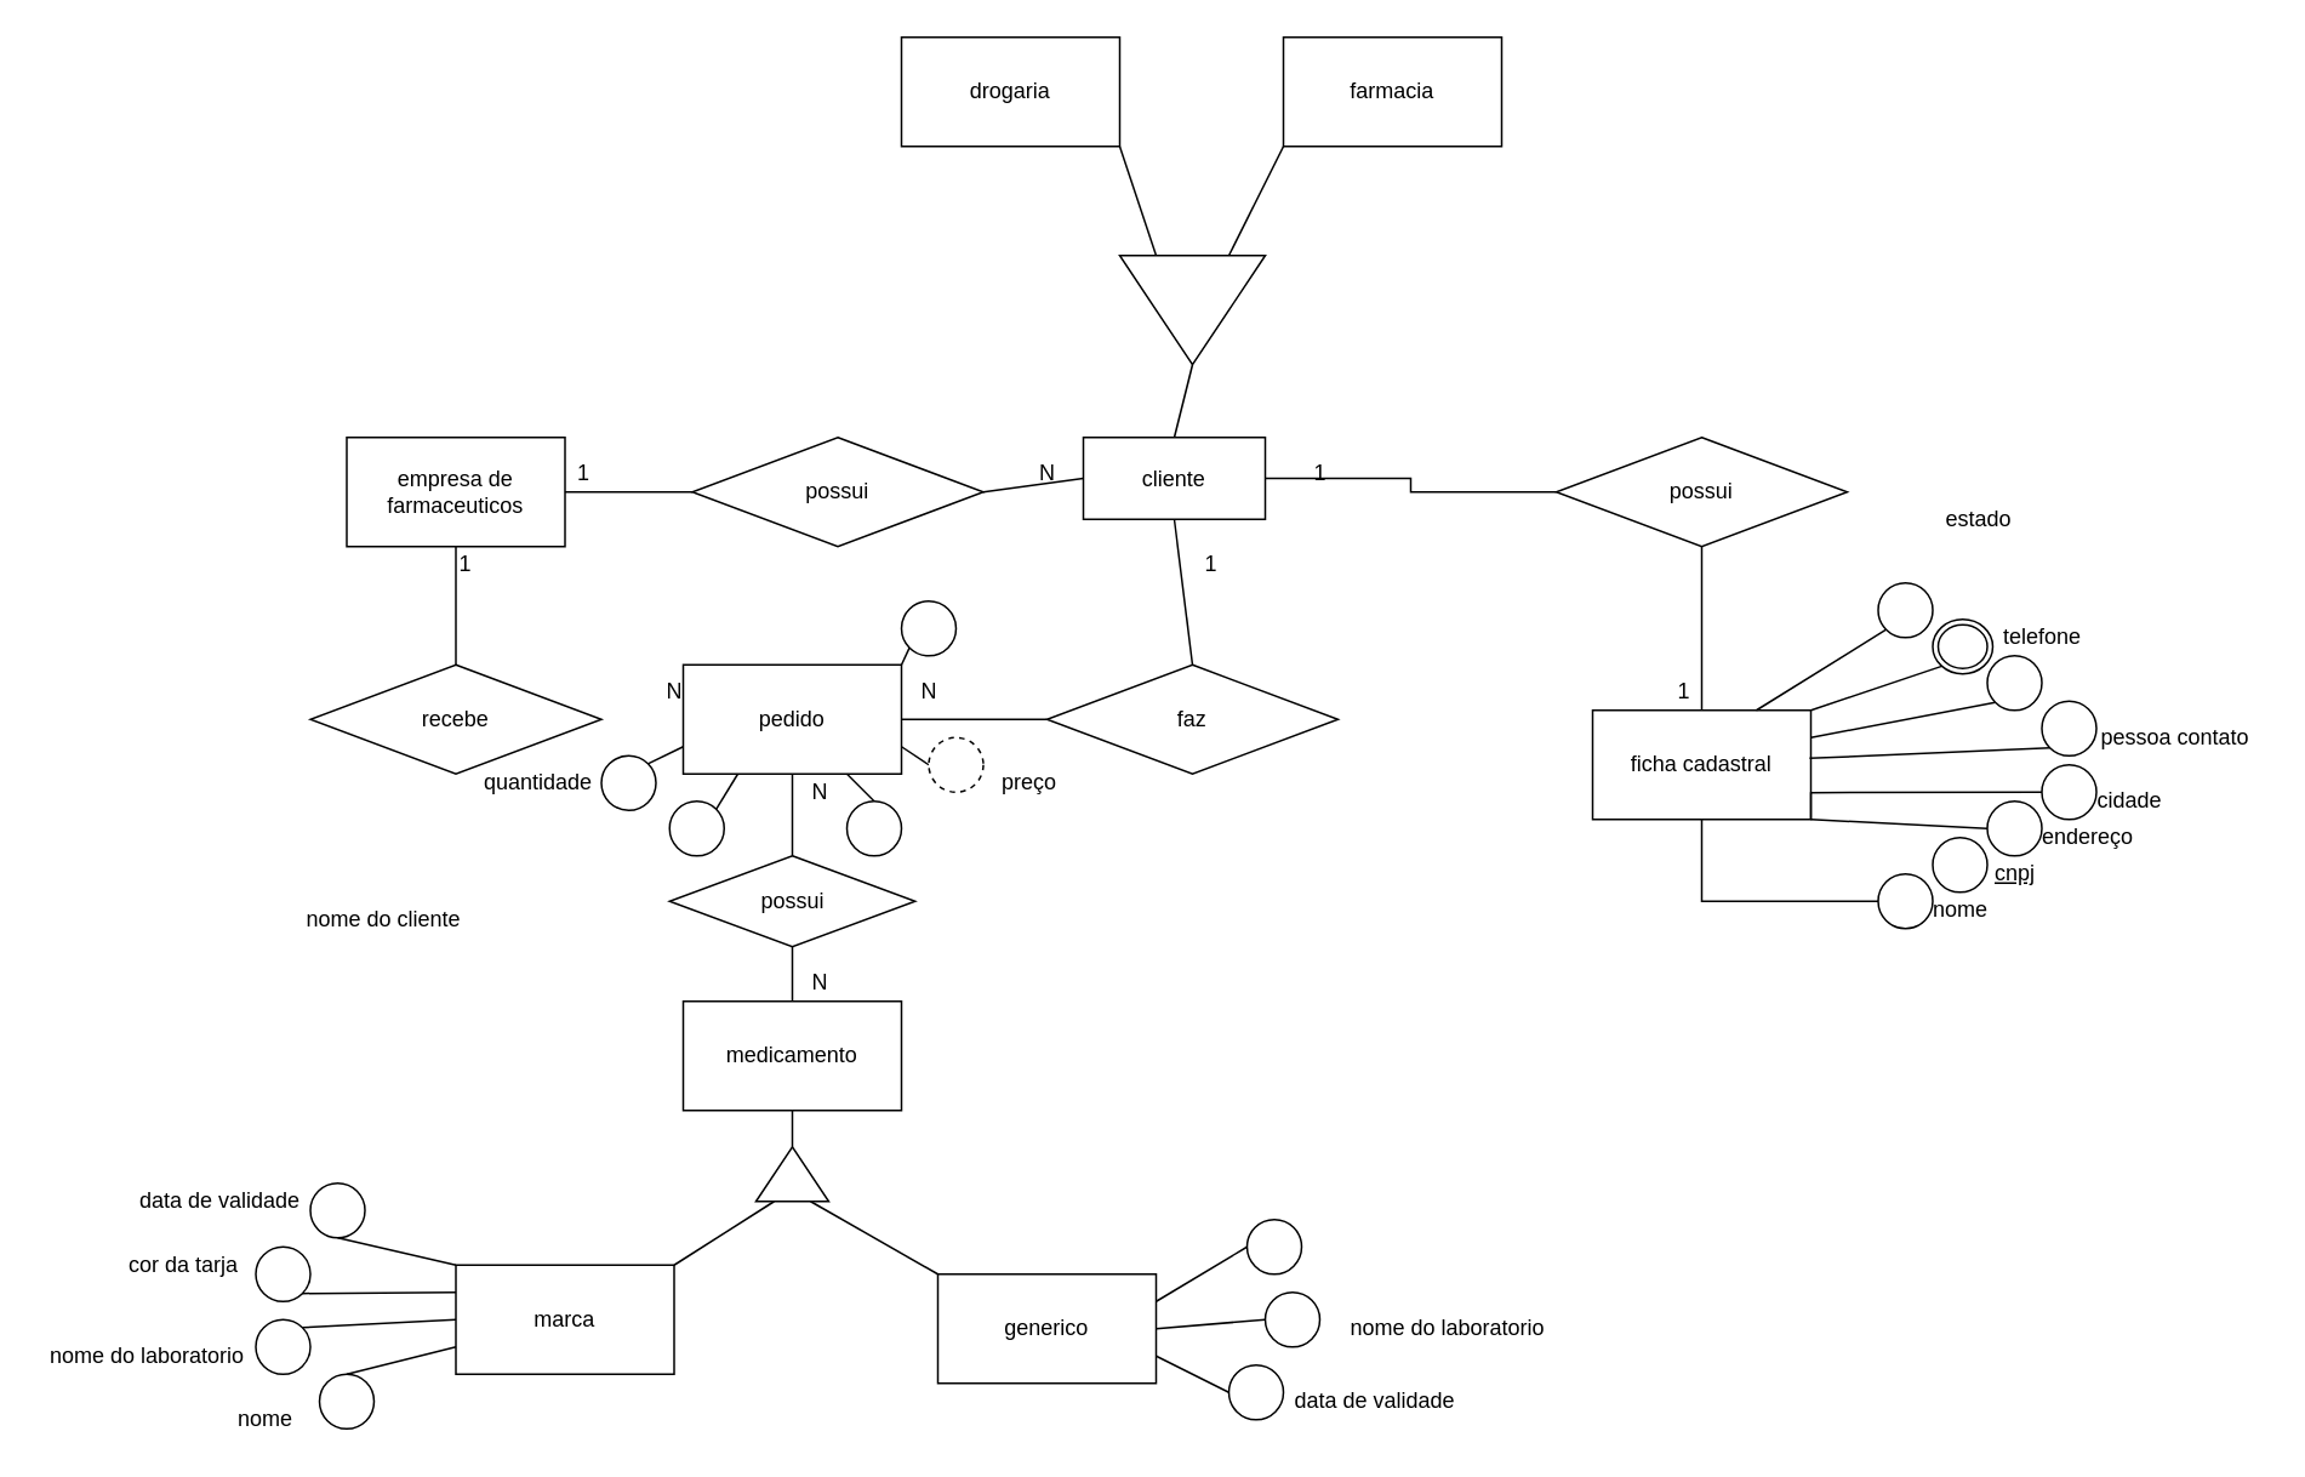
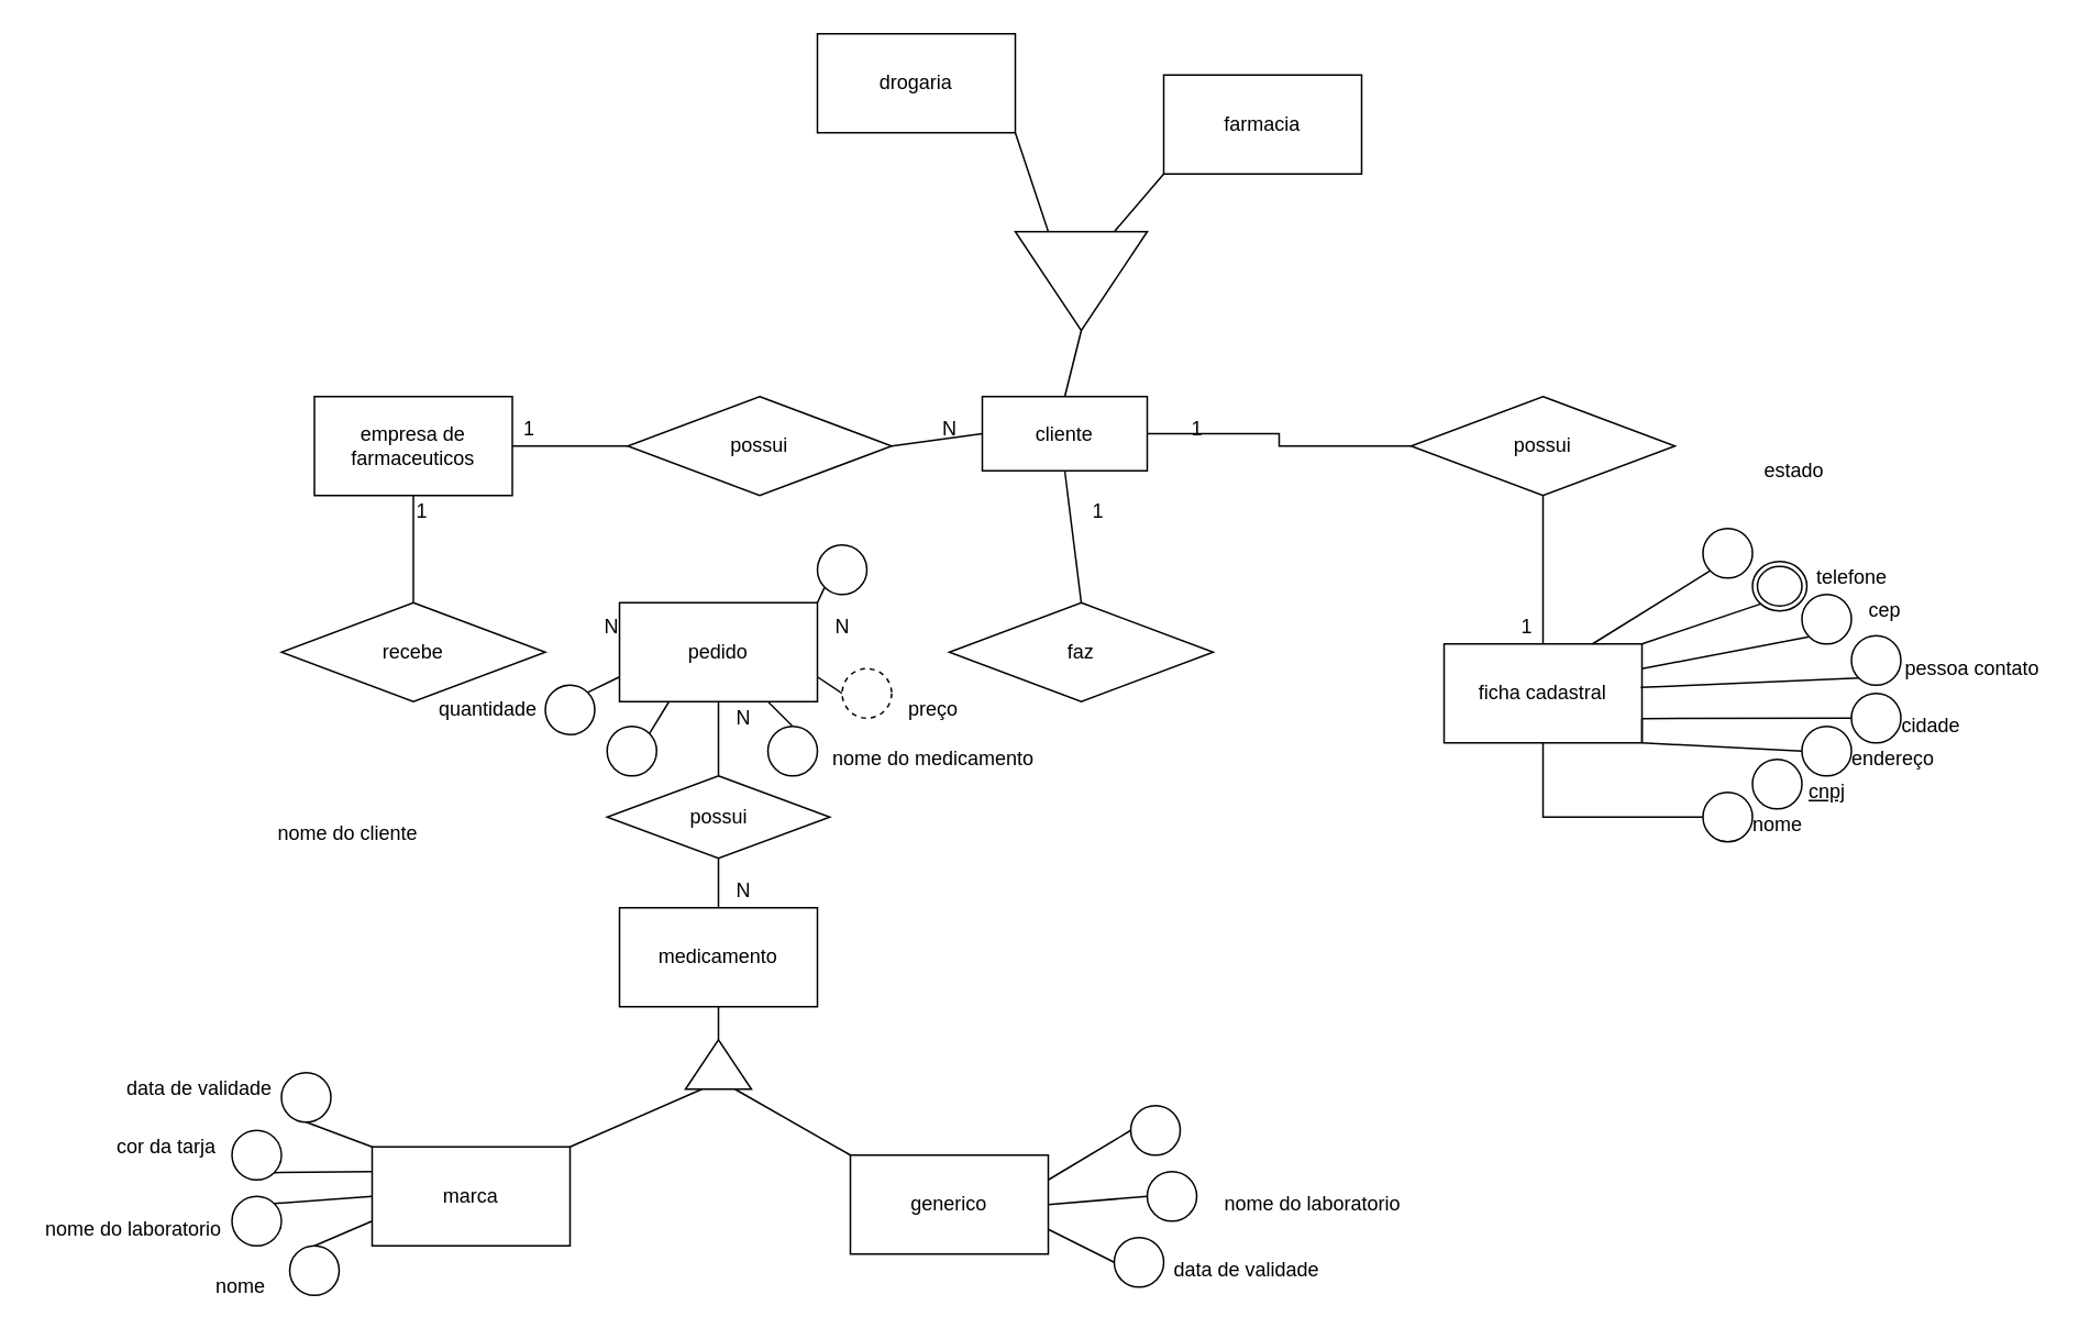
- <mxCell id="74" value="farmacia" style="rounded=0;whiteSpace=wrap;html=1;" vertex="1" parent="1"><mxGeometry x="705" y="20" width="120" height="60" as="geometry" /></mxCell>
+ <mxCell id="74" value="farmacia" style="rounded=0;whiteSpace=wrap;html=1;" vertex="1" parent="1"><mxGeometry x="705" y="45" width="120" height="60" as="geometry" /></mxCell>
+ <mxCell id="37" value="cep" style="text;html=1;align=center;verticalAlign=middle;resizable=0;points=[];autosize=1;strokeColor=none;fillColor=none;" vertex="1" parent="1"><mxGeometry x="1127" y="360" width="30" height="20" as="geometry" /></mxCell>
- <mxCell id="13" style="edgeStyle=orthogonalEdgeStyle;rounded=0;orthogonalLoop=1;jettySize=auto;html=1;exitX=0;exitY=0.5;exitDx=0;exitDy=0;entryX=1;entryY=0.5;entryDx=0;entryDy=0;endArrow=none;endFill=0;" edge="1" parent="1" source="14" target="5"><mxGeometry relative="1" as="geometry" /></mxCell>
+ <mxCell id="87" value="nome do medicamento" style="text;html=1;align=center;verticalAlign=middle;resizable=0;points=[];autosize=1;strokeColor=none;fillColor=none;" vertex="1" parent="1"><mxGeometry x="495" y="450" width="140" height="20" as="geometry" /></mxCell>
- <mxCell id="8" value="marca" style="whiteSpace=wrap;html=1;" vertex="1" parent="1"><mxGeometry x="250" y="695" width="120" height="60" as="geometry" /></mxCell>
+ <mxCell id="8" value="marca" style="whiteSpace=wrap;html=1;" vertex="1" parent="1"><mxGeometry x="225" y="695" width="120" height="60" as="geometry" /></mxCell>
